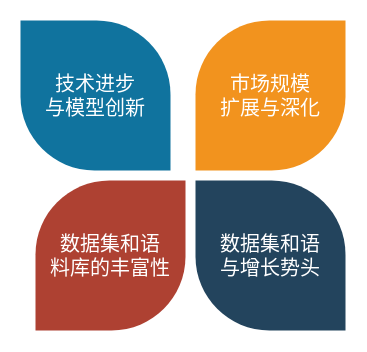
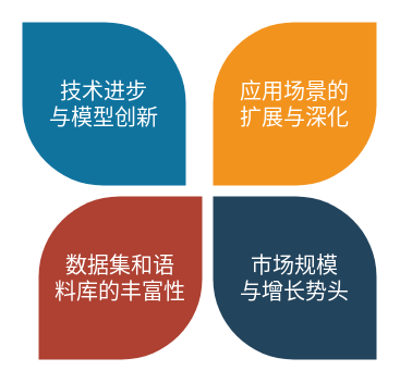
- <mxCell id="3" value="&lt;font style=&quot;font-size: 20px;&quot;&gt;市场规模&lt;/font&gt;&lt;div style=&quot;font-size: 20px;&quot;&gt;&lt;font style=&quot;font-size: 20px;&quot;&gt;扩展与深化&lt;/font&gt;&lt;/div&gt;" style="shape=mxgraph.basic.diag_round_rect;dx=37;html=1;fillColor=#F2931E;strokeColor=none;shadow=0;fontSize=12;fontColor=#FFFFFF;align=center;fontStyle=0;whiteSpace=wrap;strokeWidth=8;" vertex="1" parent="1"><mxGeometry x="195" y="20" width="150" height="150" as="geometry" /></mxCell>
+ <mxCell id="3" value="&lt;font style=&quot;font-size: 20px;&quot;&gt;应用场景的&lt;/font&gt;&lt;div style=&quot;font-size: 20px;&quot;&gt;&lt;font style=&quot;font-size: 20px;&quot;&gt;扩展与深化&lt;/font&gt;&lt;/div&gt;" style="shape=mxgraph.basic.diag_round_rect;dx=37;html=1;fillColor=#F2931E;strokeColor=none;shadow=0;fontSize=12;fontColor=#FFFFFF;align=center;fontStyle=0;whiteSpace=wrap;strokeWidth=8;" vertex="1" parent="1"><mxGeometry x="195" y="20" width="150" height="150" as="geometry" /></mxCell>
- <mxCell id="5" value="&lt;font style=&quot;font-size: 20px;&quot;&gt;数据集和语&lt;/font&gt;&lt;div style=&quot;font-size: 20px;&quot;&gt;&lt;font style=&quot;font-size: 20px;&quot;&gt;与增长势头&lt;/font&gt;&lt;/div&gt;" style="shape=mxgraph.basic.diag_round_rect;dx=37;flipV=1;html=1;fillColor=#23445D;strokeColor=none;shadow=0;fontSize=12;fontColor=#FFFFFF;align=center;fontStyle=0;whiteSpace=wrap;strokeWidth=8;" vertex="1" parent="1"><mxGeometry x="195" y="180" width="150" height="150" as="geometry" /></mxCell>
+ <mxCell id="5" value="&lt;font style=&quot;font-size: 20px;&quot;&gt;市场规模&lt;/font&gt;&lt;div style=&quot;font-size: 20px;&quot;&gt;&lt;font style=&quot;font-size: 20px;&quot;&gt;与增长势头&lt;/font&gt;&lt;/div&gt;" style="shape=mxgraph.basic.diag_round_rect;dx=37;flipV=1;html=1;fillColor=#23445D;strokeColor=none;shadow=0;fontSize=12;fontColor=#FFFFFF;align=center;fontStyle=0;whiteSpace=wrap;strokeWidth=8;" vertex="1" parent="1"><mxGeometry x="195" y="180" width="150" height="150" as="geometry" /></mxCell>
